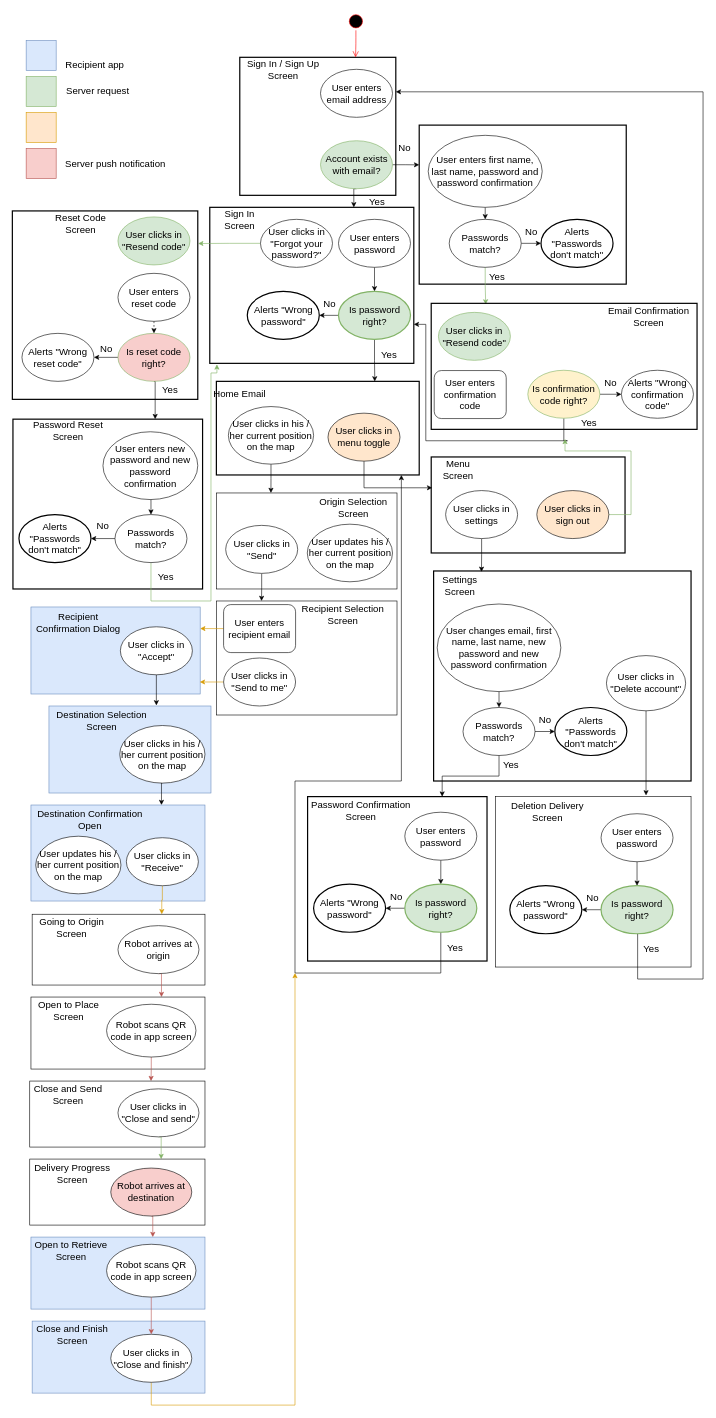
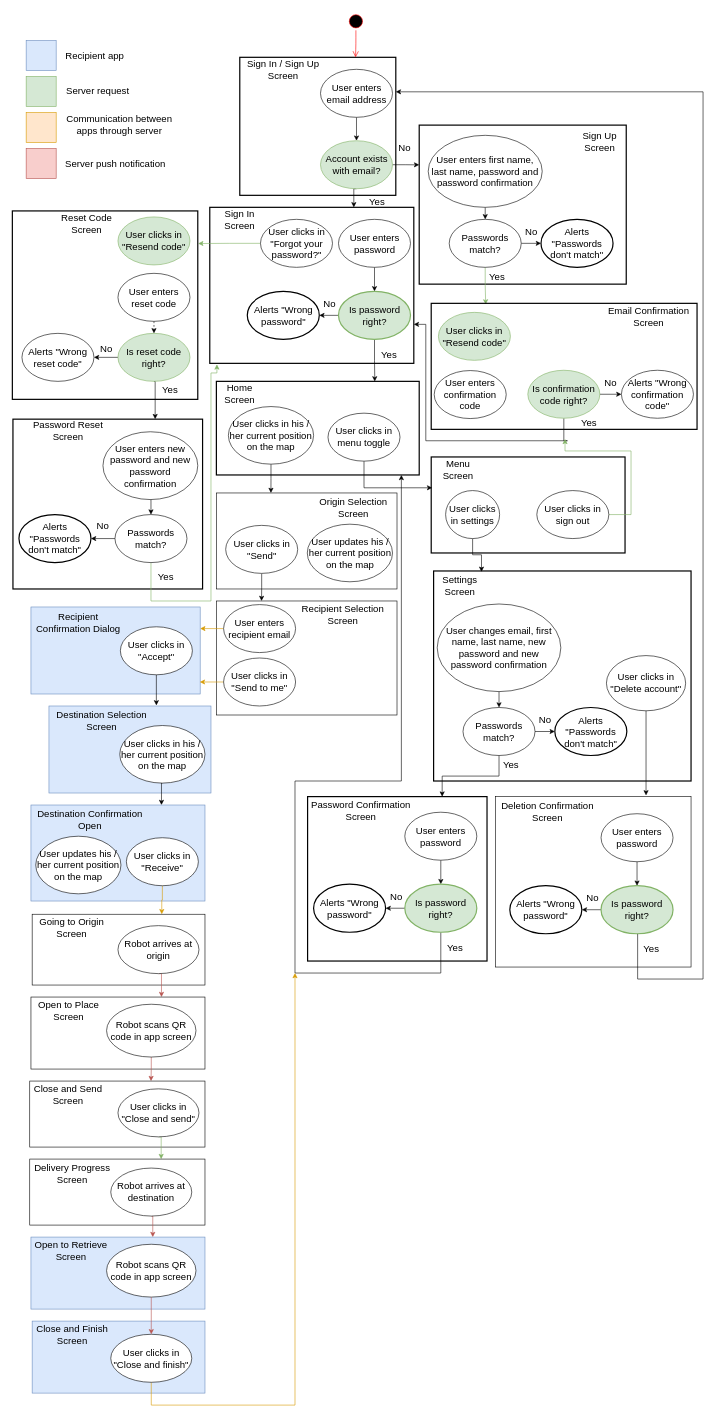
- <mxCell id="157" value="&lt;font style=&quot;font-size: 16px;&quot;&gt;Recipient app&lt;/font&gt;" style="text;html=1;strokeColor=none;fillColor=none;align=center;verticalAlign=middle;whiteSpace=wrap;rounded=0;fontSize=16;" parent="1" vertex="1"><mxGeometry x="105.5" y="97" width="103" height="20" as="geometry" /></mxCell>
+ <mxCell id="157" value="&lt;font style=&quot;font-size: 16px;&quot;&gt;Recipient app&lt;/font&gt;" style="text;html=1;strokeColor=none;fillColor=none;align=center;verticalAlign=middle;whiteSpace=wrap;rounded=0;fontSize=16;" parent="1" vertex="1"><mxGeometry x="105.5" y="82" width="103" height="20" as="geometry" /></mxCell>
+ <mxCell id="159" value="&lt;font style=&quot;font-size: 16px&quot;&gt;Communication between apps through server&lt;/font&gt;" style="text;html=1;strokeColor=none;fillColor=none;align=center;verticalAlign=middle;whiteSpace=wrap;rounded=0;fontSize=16;" parent="1" vertex="1"><mxGeometry x="105.5" y="198" width="185" height="20" as="geometry" /></mxCell>
+ <mxCell id="7" style="edgeStyle=orthogonalEdgeStyle;rounded=0;orthogonalLoop=1;jettySize=auto;html=1;exitX=0.5;exitY=1;exitDx=0;exitDy=0;entryX=0.5;entryY=0;entryDx=0;entryDy=0;" parent="1" source="8" target="11" edge="1"><mxGeometry relative="1" as="geometry" /></mxCell>
+ <mxCell id="17" value="&lt;font style=&quot;font-size: 16px&quot;&gt;Sign Up Screen&lt;/font&gt;" style="text;html=1;strokeColor=none;fillColor=none;align=center;verticalAlign=middle;whiteSpace=wrap;rounded=0;" parent="1" vertex="1"><mxGeometry x="954" y="225" width="90" height="20" as="geometry" /></mxCell>
- <mxCell id="22" value="&lt;font style=&quot;font-size: 16px&quot;&gt;Reset Code Screen&lt;/font&gt;" style="text;html=1;strokeColor=none;fillColor=none;align=center;verticalAlign=middle;whiteSpace=wrap;rounded=0;" parent="1" vertex="1"><mxGeometry x="89" y="362" width="90" height="20" as="geometry" /></mxCell>
+ <mxCell id="22" value="&lt;font style=&quot;font-size: 16px&quot;&gt;Reset Code Screen&lt;/font&gt;" style="text;html=1;strokeColor=none;fillColor=none;align=center;verticalAlign=middle;whiteSpace=wrap;rounded=0;" parent="1" vertex="1"><mxGeometry x="99" y="362" width="90" height="20" as="geometry" /></mxCell>
- <mxCell id="55" value="&lt;font style=&quot;font-size: 16px&quot;&gt;Is reset code right?&lt;/font&gt;" style="ellipse;whiteSpace=wrap;html=1;fillColor=#f8cecc;strokeColor=#82b366;" parent="1" vertex="1"><mxGeometry x="196" y="555" width="120" height="80" as="geometry" /></mxCell>
+ <mxCell id="55" value="&lt;font style=&quot;font-size: 16px&quot;&gt;Is reset code right?&lt;/font&gt;" style="ellipse;whiteSpace=wrap;html=1;fillColor=#d5e8d4;strokeColor=#82b366;" parent="1" vertex="1"><mxGeometry x="196" y="555" width="120" height="80" as="geometry" /></mxCell>
- <mxCell id="29" value="&lt;font style=&quot;font-size: 16px&quot;&gt;Home Email&lt;/font&gt;" style="text;html=1;strokeColor=none;fillColor=none;align=center;verticalAlign=middle;whiteSpace=wrap;rounded=0;" parent="1" vertex="1"><mxGeometry x="354" y="645" width="90" height="20" as="geometry" /></mxCell>
+ <mxCell id="29" value="&lt;font style=&quot;font-size: 16px&quot;&gt;Home Screen&lt;/font&gt;" style="text;html=1;strokeColor=none;fillColor=none;align=center;verticalAlign=middle;whiteSpace=wrap;rounded=0;" parent="1" vertex="1"><mxGeometry x="354" y="645" width="90" height="20" as="geometry" /></mxCell>
- <mxCell id="50" value="&lt;font style=&quot;font-size: 16px&quot;&gt;Is confirmation code right?&lt;/font&gt;" style="ellipse;whiteSpace=wrap;html=1;fillColor=#fff2cc;strokeColor=#82b366;" parent="1" vertex="1"><mxGeometry x="879" y="616.5" width="120" height="80" as="geometry" /></mxCell>
+ <mxCell id="50" value="&lt;font style=&quot;font-size: 16px&quot;&gt;Is confirmation code right?&lt;/font&gt;" style="ellipse;whiteSpace=wrap;html=1;fillColor=#d5e8d4;strokeColor=#82b366;" parent="1" vertex="1"><mxGeometry x="879" y="616.5" width="120" height="80" as="geometry" /></mxCell>
- <mxCell id="47" value="&lt;font style=&quot;font-size: 16px&quot;&gt;User enters confirmation code&lt;/font&gt;" style="whiteSpace=wrap;html=1;rounded=1;" parent="1" vertex="1"><mxGeometry x="723" y="617" width="120" height="80" as="geometry" /></mxCell>
+ <mxCell id="47" value="&lt;font style=&quot;font-size: 16px&quot;&gt;User enters confirmation code&lt;/font&gt;" style="ellipse;whiteSpace=wrap;html=1;" parent="1" vertex="1"><mxGeometry x="723" y="617" width="120" height="80" as="geometry" /></mxCell>
- <mxCell id="71" value="&lt;font style=&quot;font-size: 16px&quot;&gt;User clicks in menu toggle&lt;/font&gt;" style="ellipse;whiteSpace=wrap;html=1;fillColor=#ffe6cc;" parent="1" vertex="1"><mxGeometry x="546" y="688" width="120" height="80" as="geometry" /></mxCell>
+ <mxCell id="71" value="&lt;font style=&quot;font-size: 16px&quot;&gt;User clicks in menu toggle&lt;/font&gt;" style="ellipse;whiteSpace=wrap;html=1;" parent="1" vertex="1"><mxGeometry x="546" y="688" width="120" height="80" as="geometry" /></mxCell>
- <mxCell id="75" value="&lt;font style=&quot;font-size: 16px&quot;&gt;User clicks in settings&lt;/font&gt;" style="ellipse;whiteSpace=wrap;html=1;" parent="1" vertex="1"><mxGeometry x="742" y="817" width="120" height="80" as="geometry" /></mxCell>
+ <mxCell id="75" value="&lt;font style=&quot;font-size: 16px&quot;&gt;User clicks in settings&lt;/font&gt;" style="ellipse;whiteSpace=wrap;html=1;" parent="1" vertex="1"><mxGeometry x="742" y="817" width="90" height="80" as="geometry" /></mxCell>
- <mxCell id="77" value="&lt;font style=&quot;font-size: 16px&quot;&gt;User clicks in sign out&lt;/font&gt;" style="ellipse;whiteSpace=wrap;html=1;fillColor=#ffe6cc;" parent="1" vertex="1"><mxGeometry x="894" y="817" width="120" height="80" as="geometry" /></mxCell>
+ <mxCell id="77" value="&lt;font style=&quot;font-size: 16px&quot;&gt;User clicks in sign out&lt;/font&gt;" style="ellipse;whiteSpace=wrap;html=1;" parent="1" vertex="1"><mxGeometry x="894" y="817" width="120" height="80" as="geometry" /></mxCell>
- <mxCell id="120" value="&lt;font style=&quot;font-size: 16px&quot;&gt;User enters recipient email&lt;/font&gt;" style="whiteSpace=wrap;html=1;rounded=1;" parent="1" vertex="1"><mxGeometry x="372" y="1007" width="120" height="80" as="geometry" /></mxCell>
+ <mxCell id="120" value="&lt;font style=&quot;font-size: 16px&quot;&gt;User enters recipient email&lt;/font&gt;" style="ellipse;whiteSpace=wrap;html=1;" parent="1" vertex="1"><mxGeometry x="372" y="1007" width="120" height="80" as="geometry" /></mxCell>
- <mxCell id="101" value="&lt;font style=&quot;font-size: 16px&quot;&gt;Deletion Delivery Screen&lt;/font&gt;" style="text;html=1;strokeColor=none;fillColor=none;align=center;verticalAlign=middle;whiteSpace=wrap;rounded=0;" parent="1" vertex="1"><mxGeometry x="827" y="1341.5" width="170" height="20" as="geometry" /></mxCell>
+ <mxCell id="101" value="&lt;font style=&quot;font-size: 16px&quot;&gt;Deletion Confirmation Screen&lt;/font&gt;" style="text;html=1;strokeColor=none;fillColor=none;align=center;verticalAlign=middle;whiteSpace=wrap;rounded=0;" parent="1" vertex="1"><mxGeometry x="827" y="1341.5" width="170" height="20" as="geometry" /></mxCell>
- <mxCell id="149" value="&lt;font style=&quot;font-size: 16px&quot;&gt;Robot arrives at destination&lt;/font&gt;" style="ellipse;whiteSpace=wrap;html=1;fillColor=#f8cecc;" parent="1" vertex="1"><mxGeometry x="184" y="1946" width="135" height="80" as="geometry" /></mxCell>
+ <mxCell id="149" value="&lt;font style=&quot;font-size: 16px&quot;&gt;Robot arrives at destination&lt;/font&gt;" style="ellipse;whiteSpace=wrap;html=1;" parent="1" vertex="1"><mxGeometry x="184" y="1946" width="135" height="80" as="geometry" /></mxCell>
